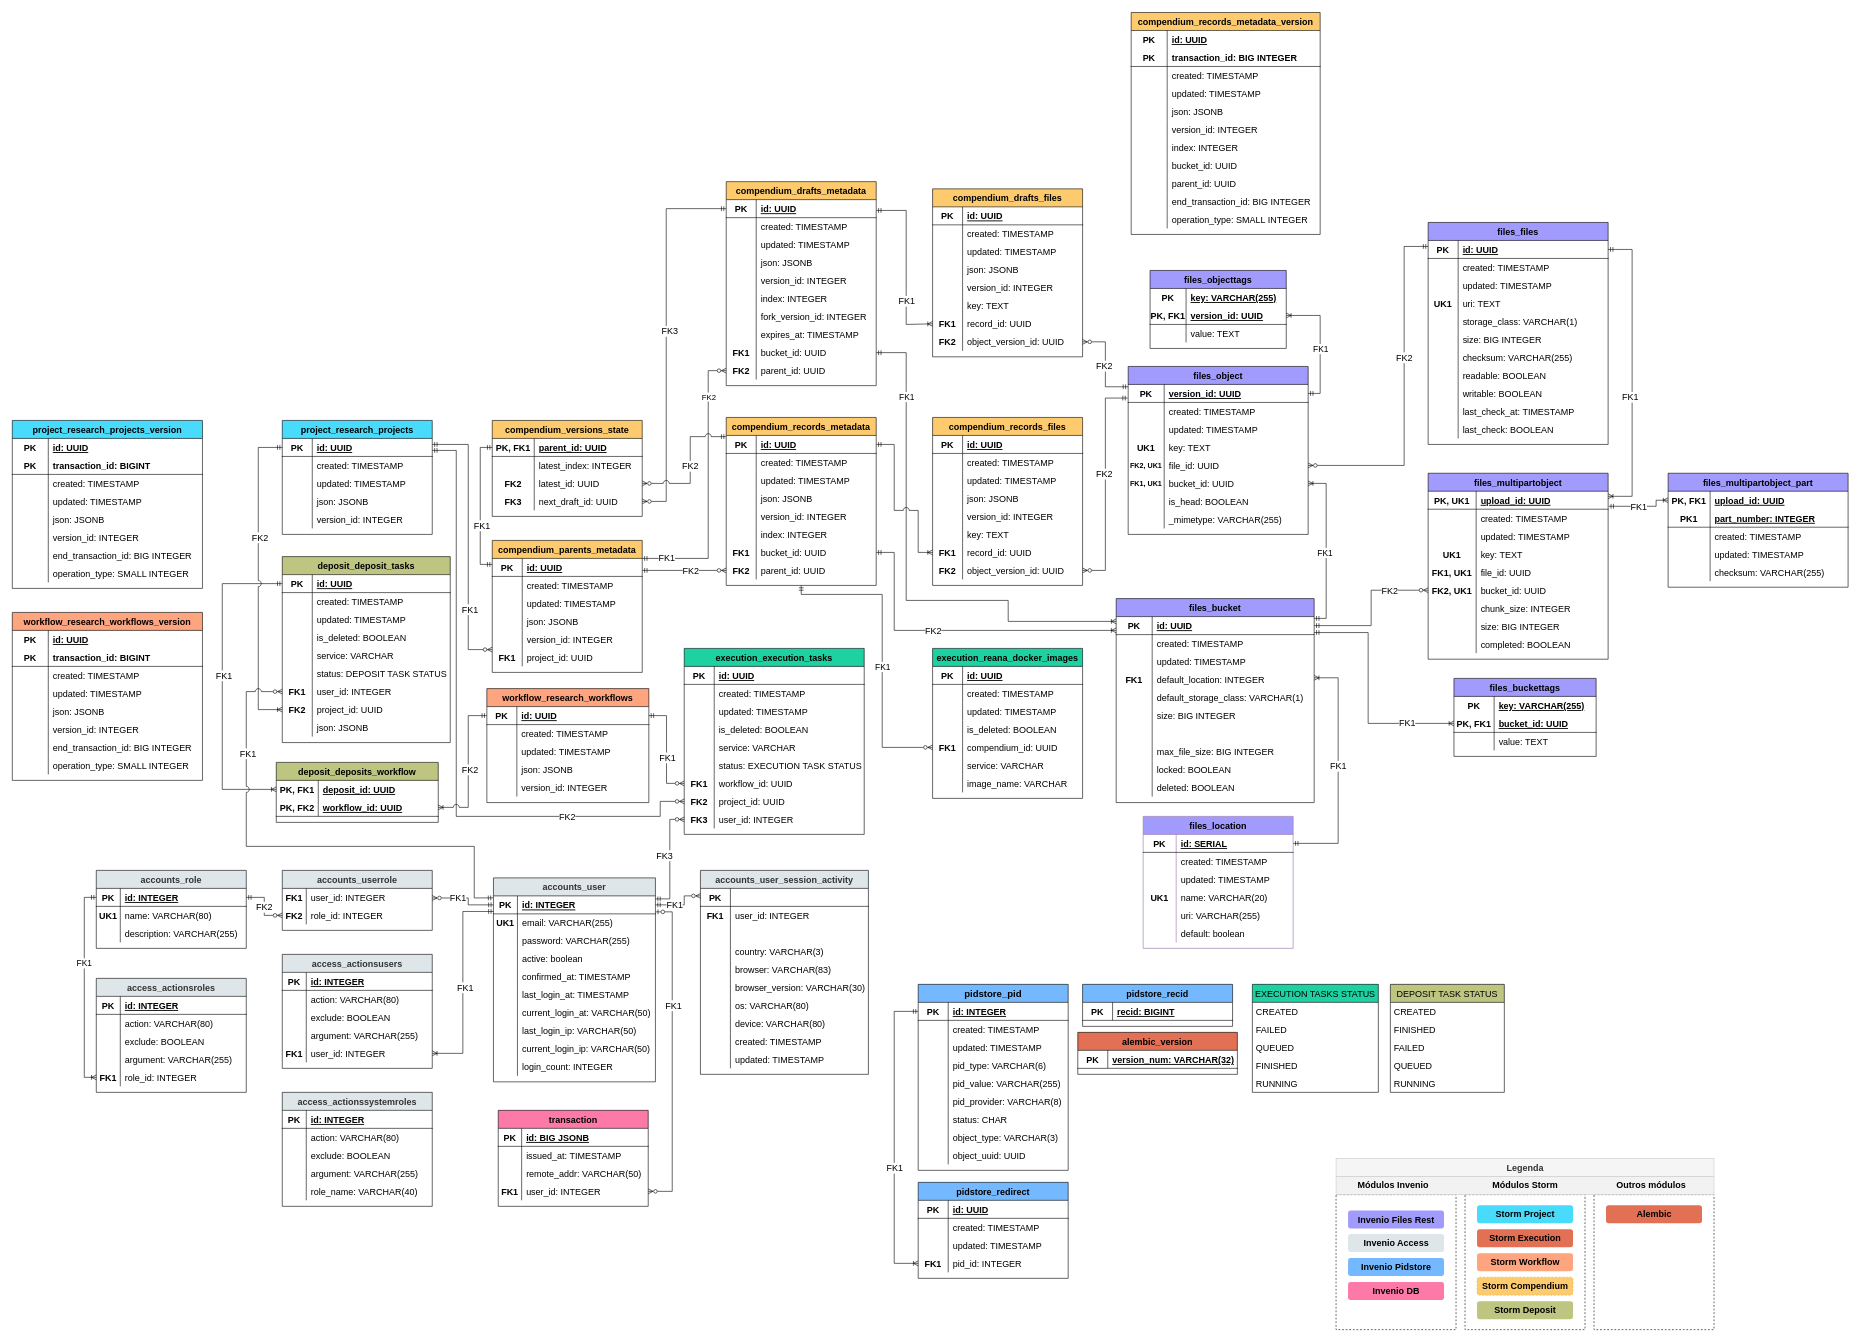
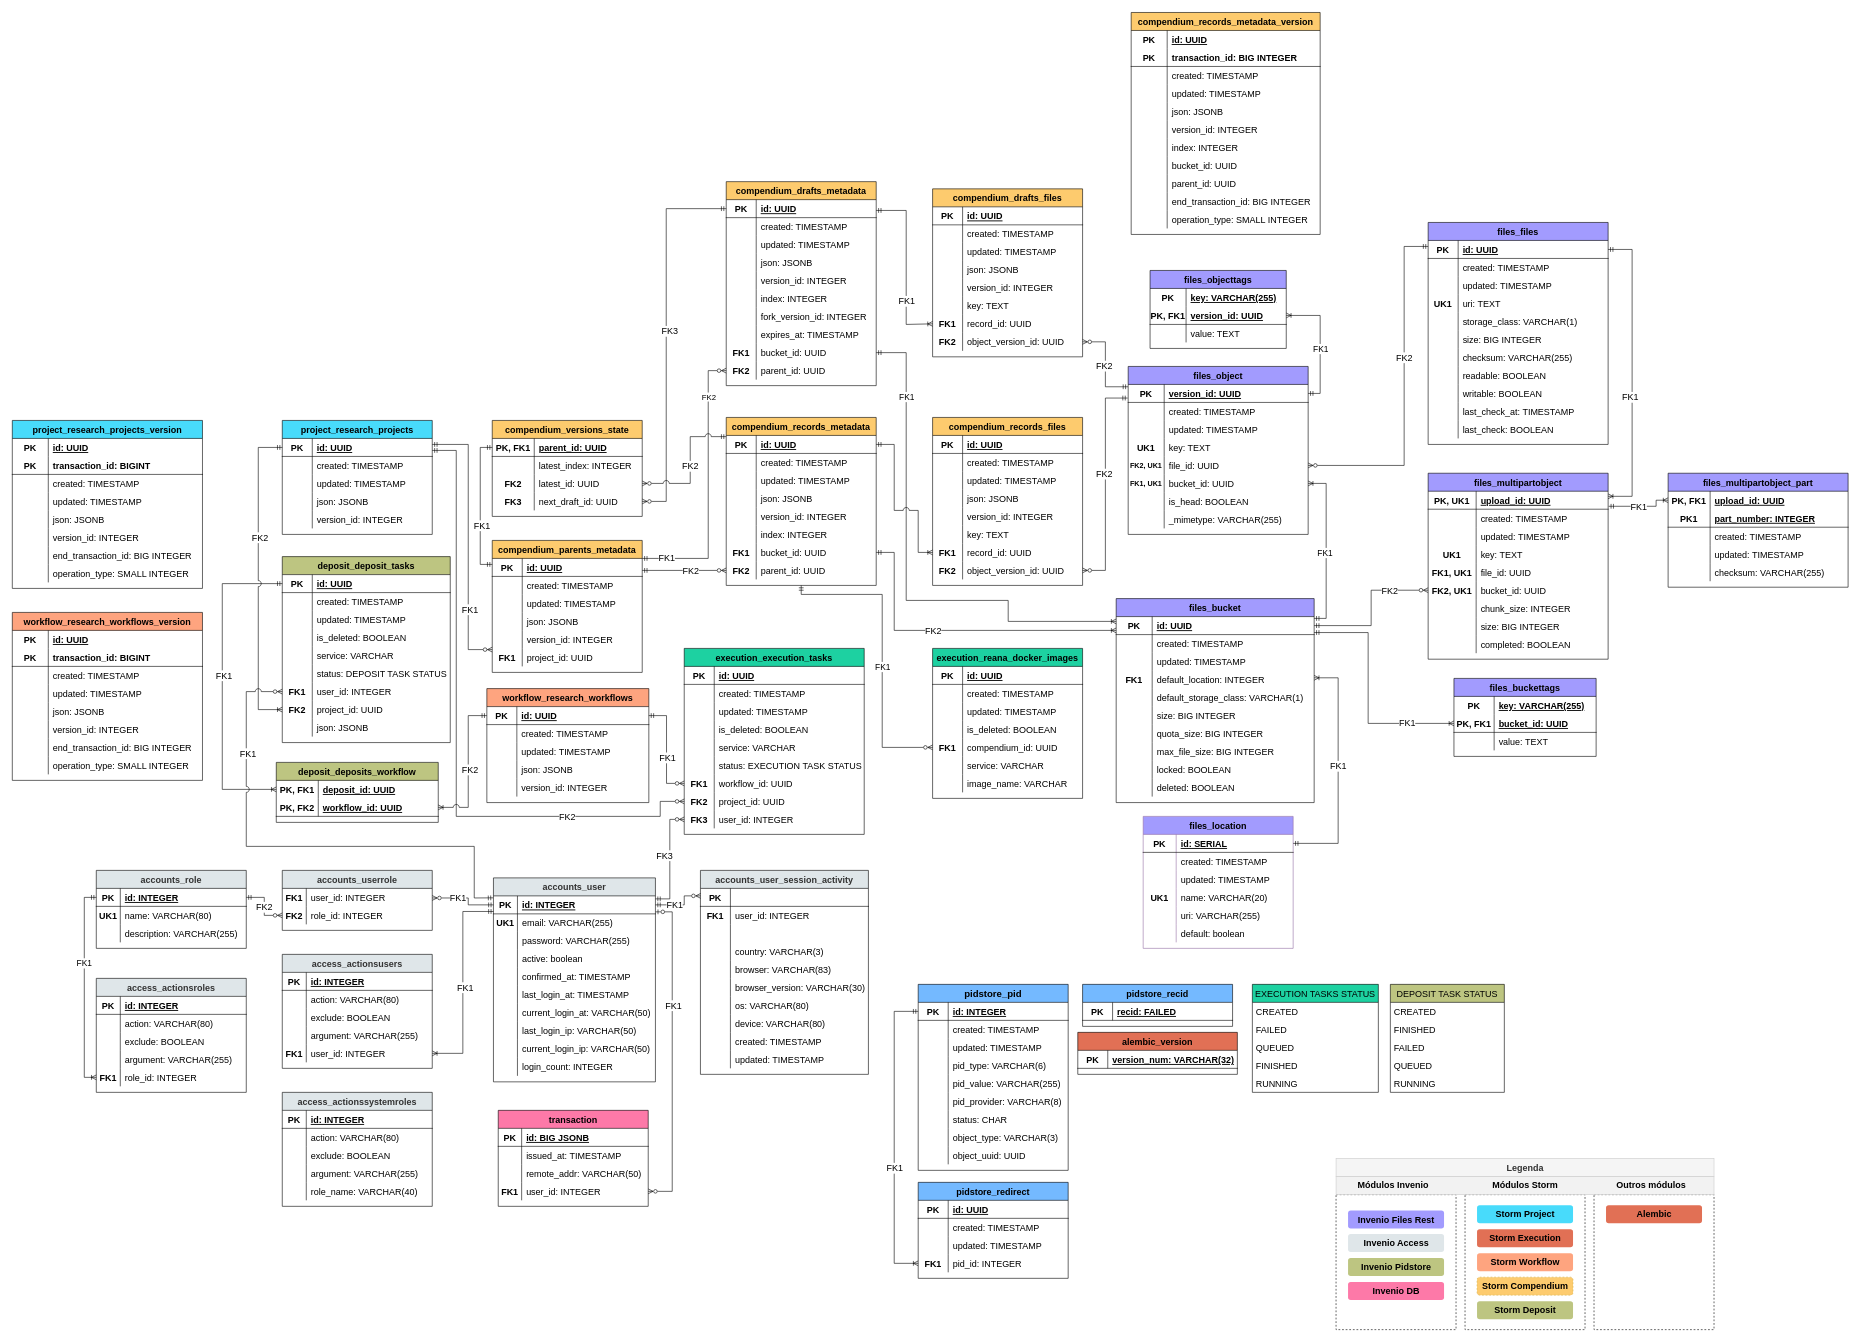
+ <mxCell id="46" value="quota_size: BIG INTEGER" style="shape=partialRectangle;connectable=0;fillColor=none;top=0;left=0;bottom=0;right=0;align=left;spacingLeft=6;overflow=hidden;fontSize=15;" vertex="1" parent="44"><mxGeometry x="60" width="270" height="30" as="geometry"><mxRectangle width="270" height="30" as="alternateBounds" /></mxGeometry></mxCell>
- <mxCell id="761" value="recid: BIGINT" style="shape=partialRectangle;connectable=0;fillColor=none;top=0;left=0;bottom=0;right=0;align=left;spacingLeft=6;fontStyle=5;overflow=hidden;strokeColor=default;fontSize=15;" vertex="1" parent="759"><mxGeometry x="50" width="200" height="30" as="geometry"><mxRectangle width="200" height="30" as="alternateBounds" /></mxGeometry></mxCell>
+ <mxCell id="761" value="recid: FAILED" style="shape=partialRectangle;connectable=0;fillColor=none;top=0;left=0;bottom=0;right=0;align=left;spacingLeft=6;fontStyle=5;overflow=hidden;strokeColor=default;fontSize=15;" vertex="1" parent="759"><mxGeometry x="50" width="200" height="30" as="geometry"><mxRectangle width="200" height="30" as="alternateBounds" /></mxGeometry></mxCell>
- <mxCell id="767" value="&lt;b&gt;&lt;font style=&quot;font-size: 15px;&quot;&gt;Invenio Pidstore&lt;/font&gt;&lt;/b&gt;" style="rounded=1;whiteSpace=wrap;html=1;fillColor=#74B9FF;strokeColor=none;" vertex="1" parent="1"><mxGeometry x="2246.5" y="2096" width="160" height="30" as="geometry" /></mxCell>
+ <mxCell id="767" value="&lt;b&gt;&lt;font style=&quot;font-size: 15px;&quot;&gt;Invenio Pidstore&lt;/font&gt;&lt;/b&gt;" style="rounded=1;whiteSpace=wrap;html=1;fillColor=#bdc581;strokeColor=none;" vertex="1" parent="1"><mxGeometry x="2246.5" y="2096" width="160" height="30" as="geometry" /></mxCell>
